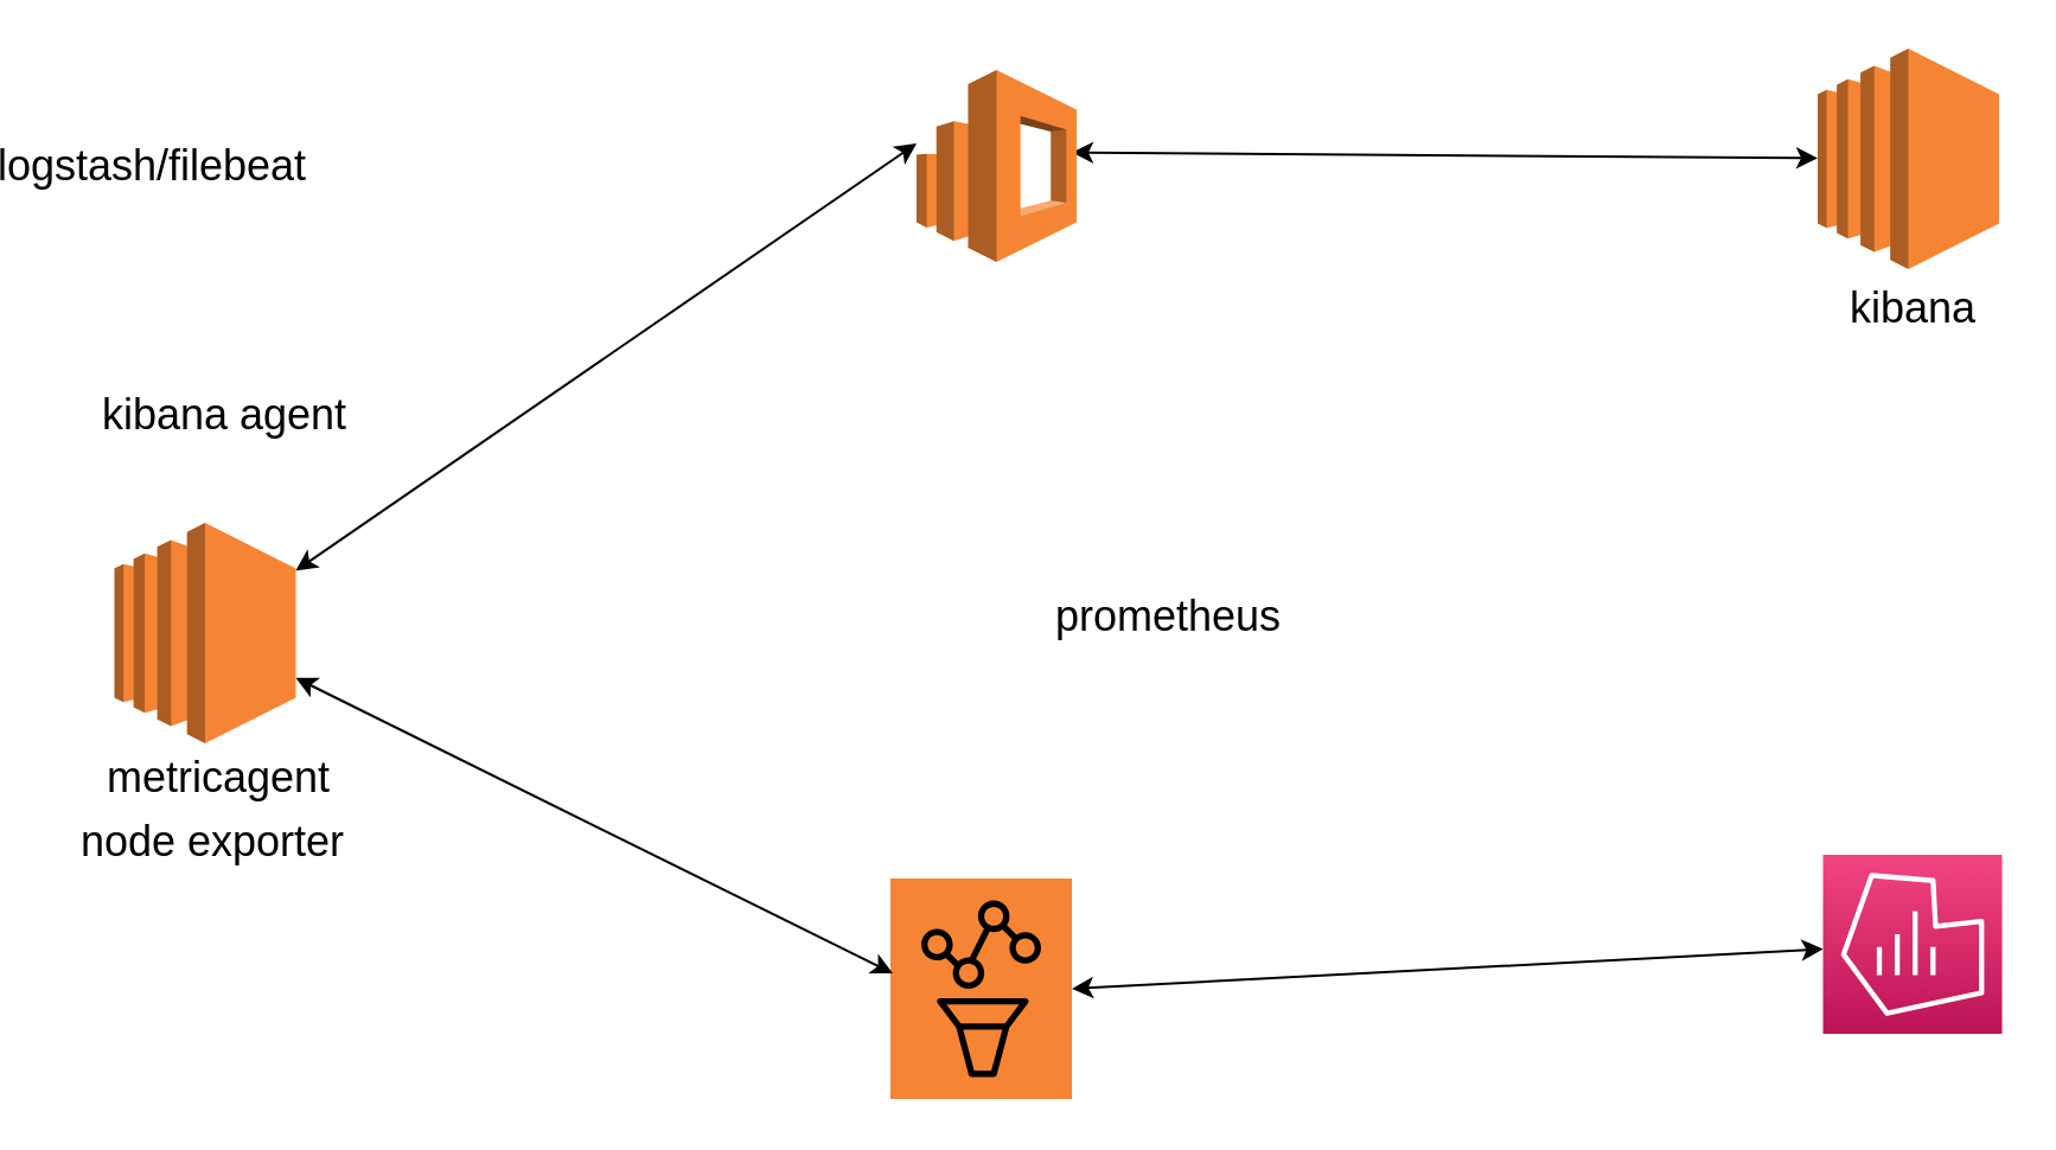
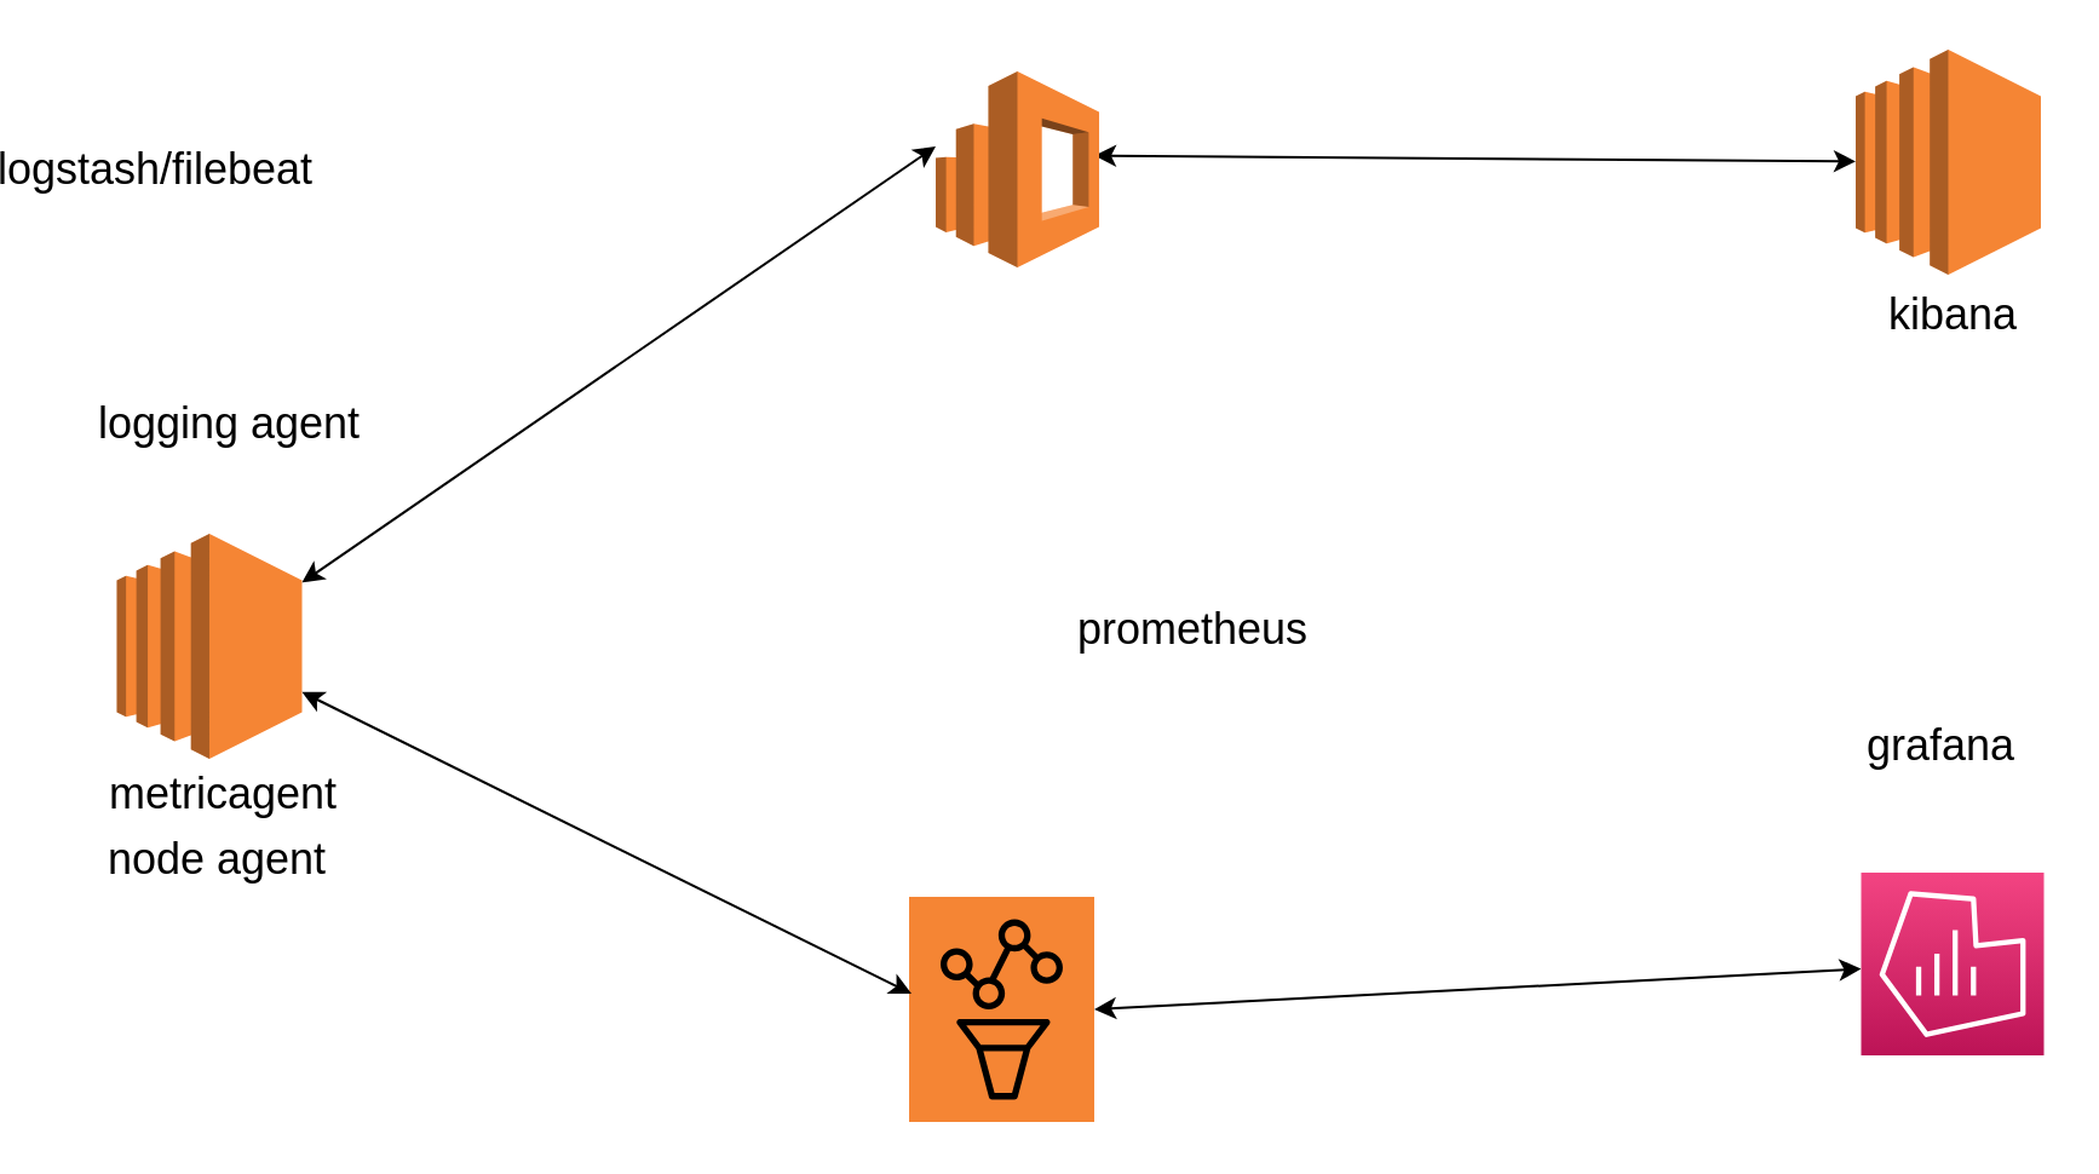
- <mxCell id="16" value="kibana agent" style="text;html=1;align=center;verticalAlign=middle;resizable=0;points=[];autosize=1;strokeColor=none;fillColor=none;fontSize=18;" vertex="1" parent="1"><mxGeometry x="30.25" y="160" width="120" height="30" as="geometry" /></mxCell>
+ <mxCell id="16" value="logging agent" style="text;html=1;align=center;verticalAlign=middle;resizable=0;points=[];autosize=1;strokeColor=none;fillColor=none;fontSize=18;" vertex="1" parent="1"><mxGeometry x="30.25" y="160" width="120" height="30" as="geometry" /></mxCell>
+ <mxCell id="12" value="grafana" style="text;html=1;align=center;verticalAlign=middle;resizable=0;points=[];autosize=1;strokeColor=none;fillColor=none;fontSize=18;" vertex="1" parent="1"><mxGeometry x="757" y="293" width="80" height="30" as="geometry" /></mxCell>
- <mxCell id="17" value="node exporter" style="text;html=1;align=center;verticalAlign=middle;resizable=0;points=[];autosize=1;strokeColor=none;fillColor=none;fontSize=18;" vertex="1" parent="1"><mxGeometry x="20.25" y="340" width="130" height="30" as="geometry" /></mxCell>
+ <mxCell id="17" value="node agent" style="text;html=1;align=center;verticalAlign=middle;resizable=0;points=[];autosize=1;strokeColor=none;fillColor=none;fontSize=18;" vertex="1" parent="1"><mxGeometry x="20.25" y="340" width="130" height="30" as="geometry" /></mxCell>
